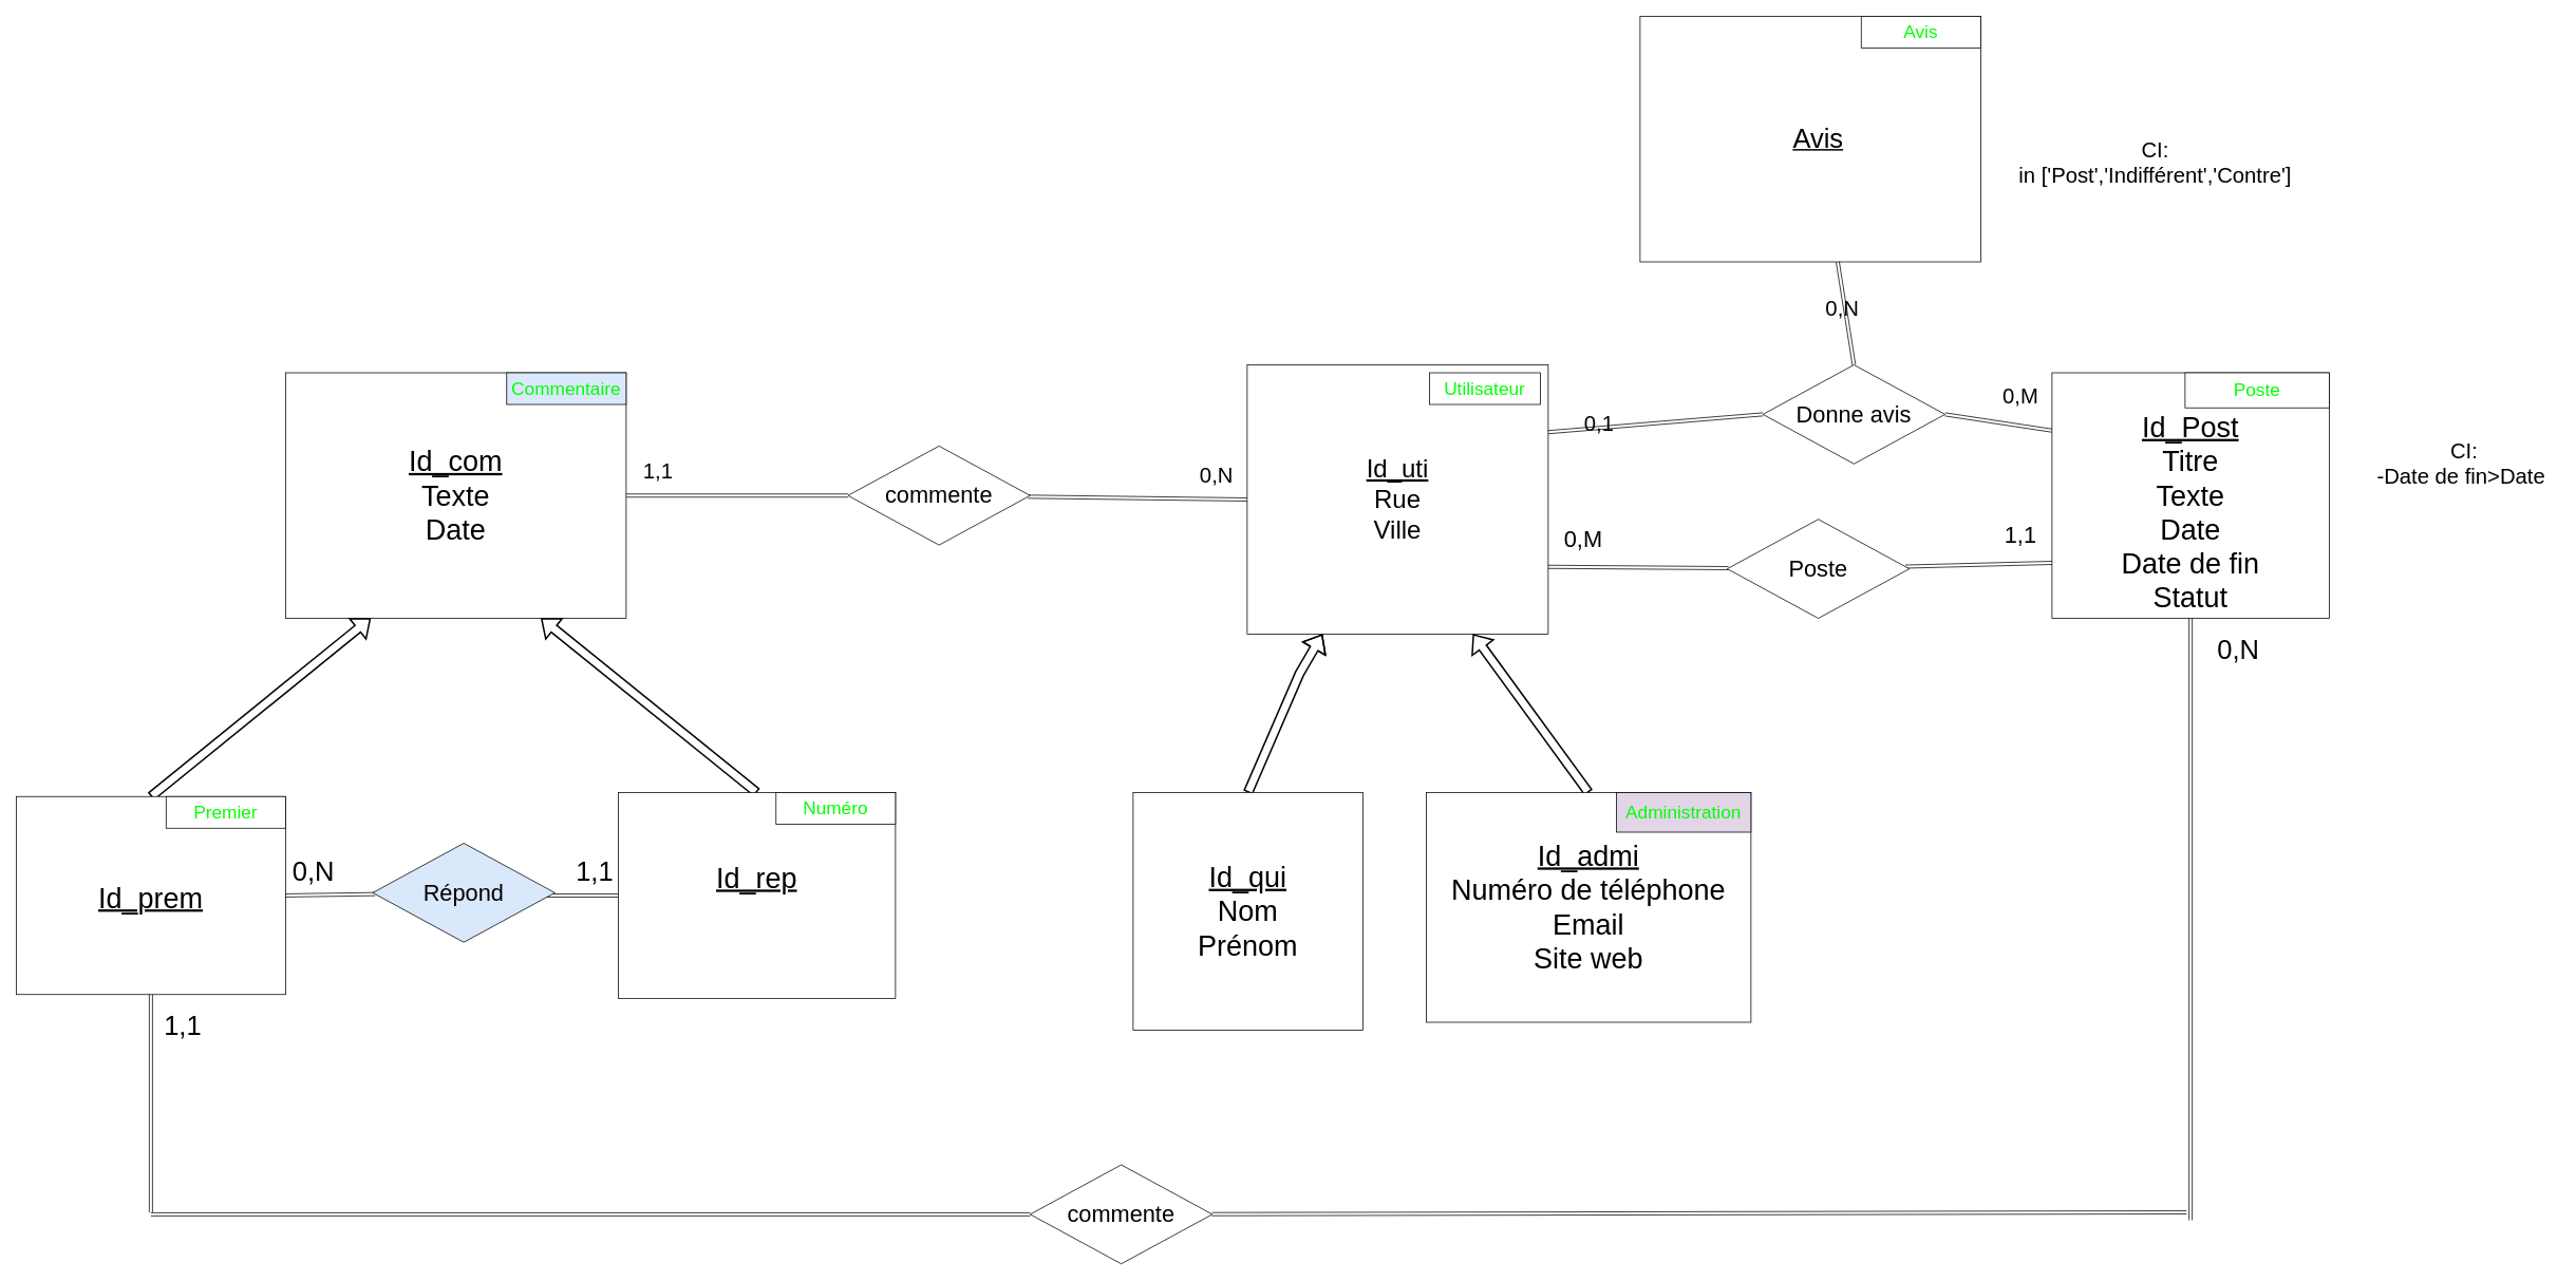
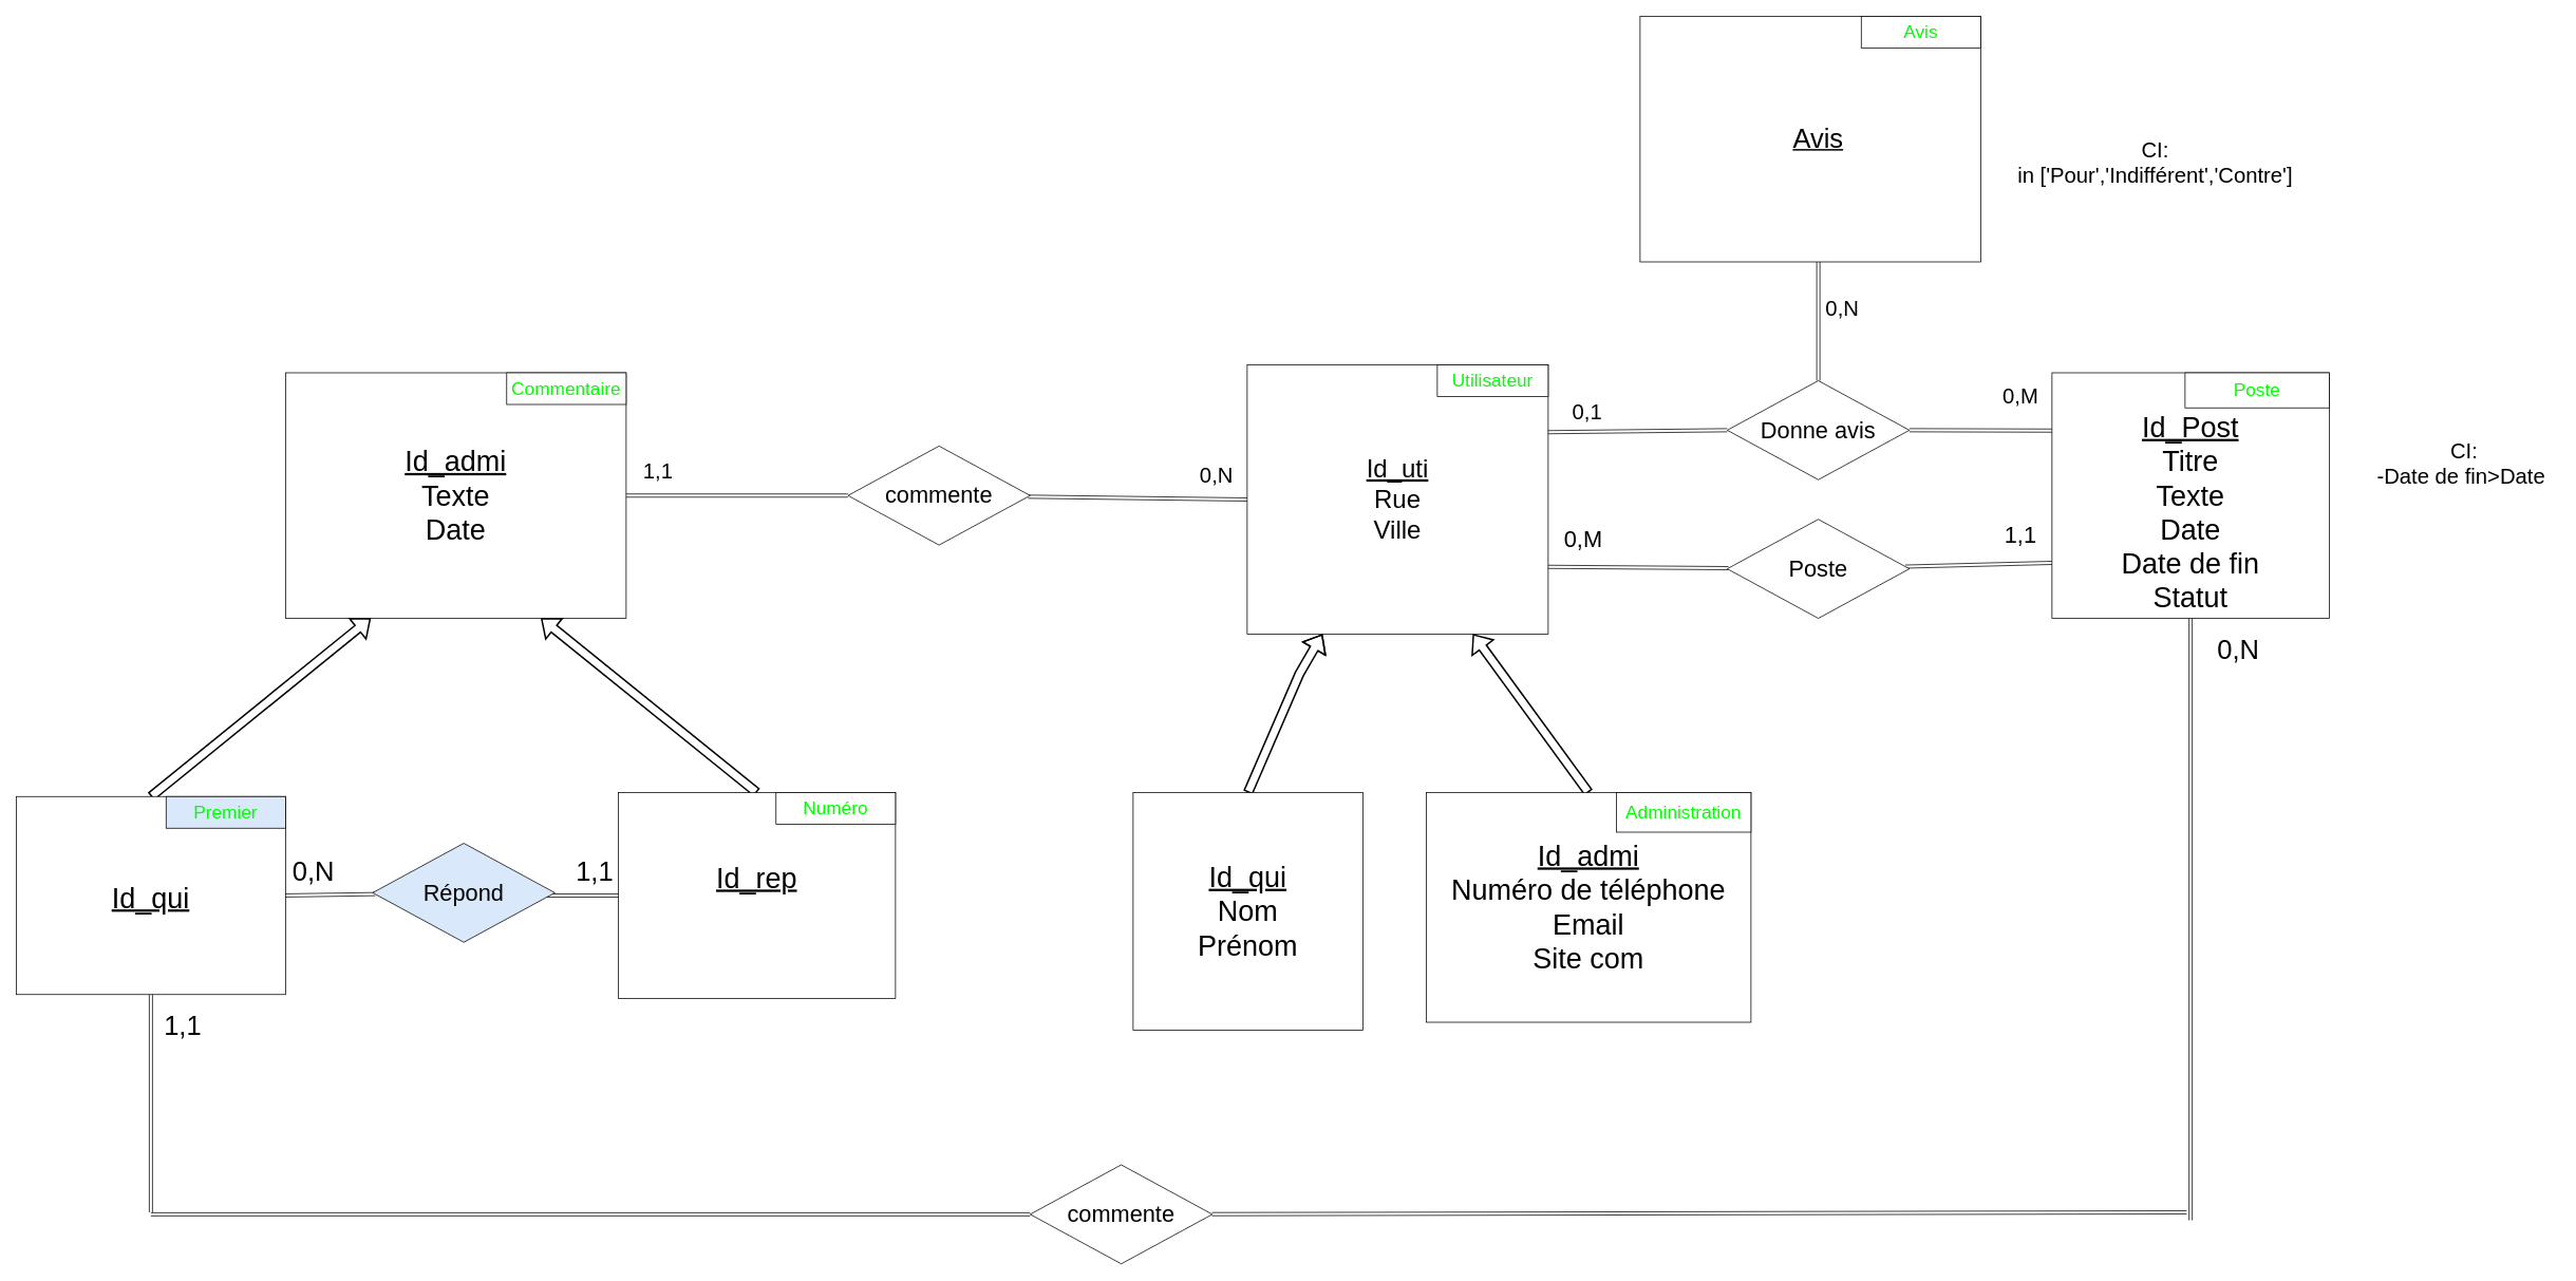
- <mxCell id="62" value="CI:&lt;br&gt;in ['Post','Indifférent','Contre']" style="text;html=1;align=center;verticalAlign=middle;resizable=0;points=[];autosize=1;strokeColor=none;fillColor=none;fontSize=27;fontColor=#000000;" vertex="1" parent="1"><mxGeometry x="2540" y="170" width="360" height="70" as="geometry" /></mxCell>
+ <mxCell id="62" value="CI:&lt;br&gt;in ['Pour','Indifférent','Contre']" style="text;html=1;align=center;verticalAlign=middle;resizable=0;points=[];autosize=1;strokeColor=none;fillColor=none;fontSize=27;fontColor=#000000;" vertex="1" parent="1"><mxGeometry x="2540" y="170" width="360" height="70" as="geometry" /></mxCell>
- <mxCell id="16" value="&lt;font color=&quot;#00ff00&quot; style=&quot;font-size: 23px&quot;&gt;Commentaire&lt;/font&gt;" style="rounded=0;whiteSpace=wrap;html=1;fontSize=20;fillColor=#dae8fc;" parent="15" vertex="1"><mxGeometry x="279.2" width="150.8" height="40" as="geometry" /></mxCell>
+ <mxCell id="16" value="&lt;font color=&quot;#00ff00&quot; style=&quot;font-size: 23px&quot;&gt;Commentaire&lt;/font&gt;" style="rounded=0;whiteSpace=wrap;html=1;fontSize=20;" parent="15" vertex="1"><mxGeometry x="279.2" width="150.8" height="40" as="geometry" /></mxCell>
- <mxCell id="3" value="&lt;font color=&quot;#00ff00&quot; style=&quot;font-size: 23px&quot;&gt;Utilisateur&lt;/font&gt;" style="rounded=0;whiteSpace=wrap;html=1;fontSize=20;" parent="2" vertex="1"><mxGeometry x="230" y="10" width="140" height="40" as="geometry" /></mxCell>
+ <mxCell id="3" value="&lt;font color=&quot;#00ff00&quot; style=&quot;font-size: 23px&quot;&gt;Utilisateur&lt;/font&gt;" style="rounded=0;whiteSpace=wrap;html=1;fontSize=20;" parent="2" vertex="1"><mxGeometry x="240" width="140" height="40" as="geometry" /></mxCell>
- <mxCell id="29" value="&lt;font style=&quot;font-size: 29px&quot;&gt;Donne avis&lt;/font&gt;" style="rhombus;whiteSpace=wrap;html=1;fontSize=23;fontColor=#000000;" vertex="1" parent="1"><mxGeometry x="2225" y="460" width="230" height="125" as="geometry" /></mxCell>
+ <mxCell id="29" value="&lt;font style=&quot;font-size: 29px&quot;&gt;Donne avis&lt;/font&gt;" style="rhombus;whiteSpace=wrap;html=1;fontSize=23;fontColor=#000000;" vertex="1" parent="1"><mxGeometry x="2180" width="230" height="125" as="geometry" y="480" /></mxCell>
- <mxCell id="32" value="&lt;font style=&quot;font-size: 27px&quot;&gt;0,1&lt;/font&gt;" style="text;html=1;align=center;verticalAlign=middle;resizable=0;points=[];autosize=1;strokeColor=none;fillColor=none;fontSize=23;fontColor=#000000;" vertex="1" parent="1"><mxGeometry x="1993" y="515" width="50" height="40" as="geometry" /></mxCell>
+ <mxCell id="32" value="&lt;font style=&quot;font-size: 27px&quot;&gt;0,1&lt;/font&gt;" style="text;html=1;align=center;verticalAlign=middle;resizable=0;points=[];autosize=1;strokeColor=none;fillColor=none;fontSize=23;fontColor=#000000;" vertex="1" parent="1"><mxGeometry x="1978" y="500" width="50" height="40" as="geometry" /></mxCell>
- <mxCell id="17" value="&lt;font style=&quot;font-size: 36px&quot;&gt;&lt;u&gt;Id_com&lt;br&gt;&lt;/u&gt;Texte&lt;br&gt;Date&lt;/font&gt;" style="rounded=0;whiteSpace=wrap;html=1;fontSize=20;align=center;verticalAlign=middle;strokeColor=none;fillColor=none;" parent="15" vertex="1"><mxGeometry width="430" height="310" as="geometry" /></mxCell>
+ <mxCell id="17" value="&lt;font style=&quot;font-size: 36px&quot;&gt;&lt;u&gt;Id_admi&lt;br&gt;&lt;/u&gt;Texte&lt;br&gt;Date&lt;/font&gt;" style="rounded=0;whiteSpace=wrap;html=1;fontSize=20;align=center;verticalAlign=middle;strokeColor=none;fillColor=none;" parent="15" vertex="1"><mxGeometry width="430" height="310" as="geometry" /></mxCell>
- <mxCell id="21" value="&lt;font color=&quot;#00ff00&quot; style=&quot;font-size: 23px&quot;&gt;Premier&lt;/font&gt;" style="rounded=0;whiteSpace=wrap;html=1;fontSize=20;" parent="20" vertex="1"><mxGeometry x="189.2" width="150.8" height="40" as="geometry" /></mxCell>
+ <mxCell id="21" value="&lt;font color=&quot;#00ff00&quot; style=&quot;font-size: 23px&quot;&gt;Premier&lt;/font&gt;" style="rounded=0;whiteSpace=wrap;html=1;fontSize=20;fillColor=#dae8fc;" parent="20" vertex="1"><mxGeometry x="189.2" width="150.8" height="40" as="geometry" /></mxCell>
- <mxCell id="11" value="&lt;font color=&quot;#00ff00&quot; style=&quot;font-size: 23px&quot;&gt;Administration&lt;/font&gt;" style="rounded=0;whiteSpace=wrap;html=1;fontSize=20;fillColor=#e1d5e7;" parent="9" vertex="1"><mxGeometry x="240" width="170" height="50" as="geometry" /></mxCell>
+ <mxCell id="11" value="&lt;font color=&quot;#00ff00&quot; style=&quot;font-size: 23px&quot;&gt;Administration&lt;/font&gt;" style="rounded=0;whiteSpace=wrap;html=1;fontSize=20;" parent="9" vertex="1"><mxGeometry x="240" width="170" height="50" as="geometry" /></mxCell>
- <mxCell id="22" value="&lt;font style=&quot;font-size: 36px&quot;&gt;&lt;u&gt;Id_prem&lt;/u&gt;&lt;/font&gt;&lt;font color=&quot;#00ff00&quot;&gt;&lt;br&gt;&lt;/font&gt;" style="rounded=0;whiteSpace=wrap;html=1;fontSize=20;align=center;verticalAlign=middle;strokeColor=none;fillColor=none;" parent="20" vertex="1"><mxGeometry y="5" width="340" height="245" as="geometry" /></mxCell>
+ <mxCell id="22" value="&lt;font style=&quot;font-size: 36px&quot;&gt;&lt;u&gt;Id_qui&lt;/u&gt;&lt;/font&gt;&lt;font color=&quot;#00ff00&quot;&gt;&lt;br&gt;&lt;/font&gt;" style="rounded=0;whiteSpace=wrap;html=1;fontSize=20;align=center;verticalAlign=middle;strokeColor=none;fillColor=none;" parent="20" vertex="1"><mxGeometry y="5" width="340" height="245" as="geometry" /></mxCell>
- <mxCell id="10" value="&lt;font style=&quot;font-size: 36px&quot;&gt;&lt;u&gt;Id_admi&lt;/u&gt;&lt;br&gt;Numéro de téléphone&lt;br&gt;Email&lt;br&gt;Site web&lt;br&gt;&lt;/font&gt;" style="rounded=0;whiteSpace=wrap;html=1;fontSize=20;align=center;verticalAlign=middle;strokeColor=none;fillColor=none;" parent="9" vertex="1"><mxGeometry width="410" height="290" as="geometry" /></mxCell>
+ <mxCell id="10" value="&lt;font style=&quot;font-size: 36px&quot;&gt;&lt;u&gt;Id_admi&lt;/u&gt;&lt;br&gt;Numéro de téléphone&lt;br&gt;Email&lt;br&gt;Site com&lt;br&gt;&lt;/font&gt;" style="rounded=0;whiteSpace=wrap;html=1;fontSize=20;align=center;verticalAlign=middle;strokeColor=none;fillColor=none;" parent="9" vertex="1"><mxGeometry width="410" height="290" as="geometry" /></mxCell>
